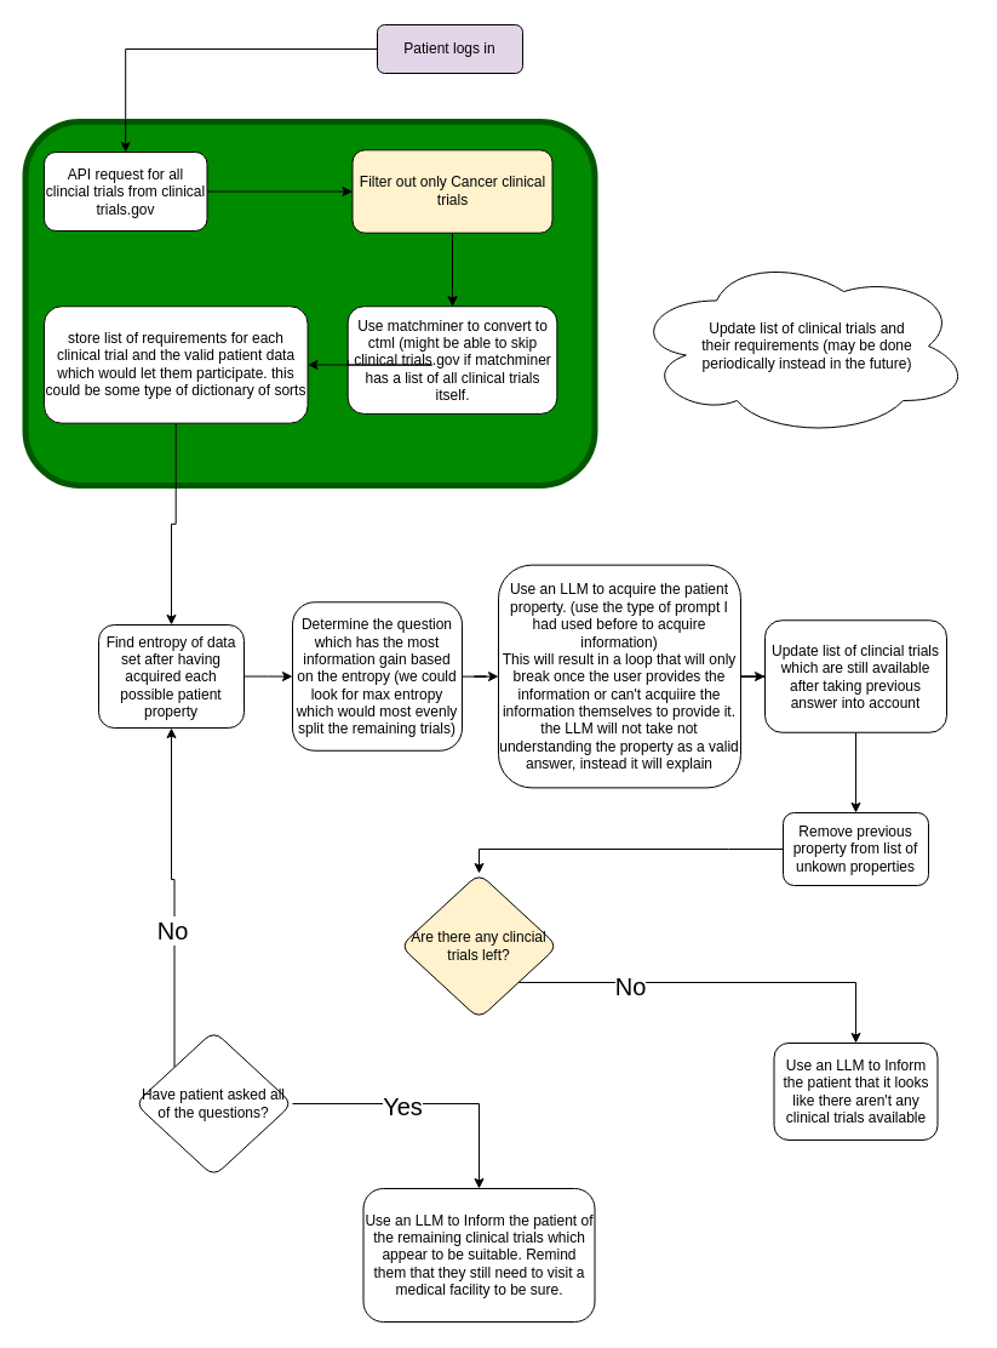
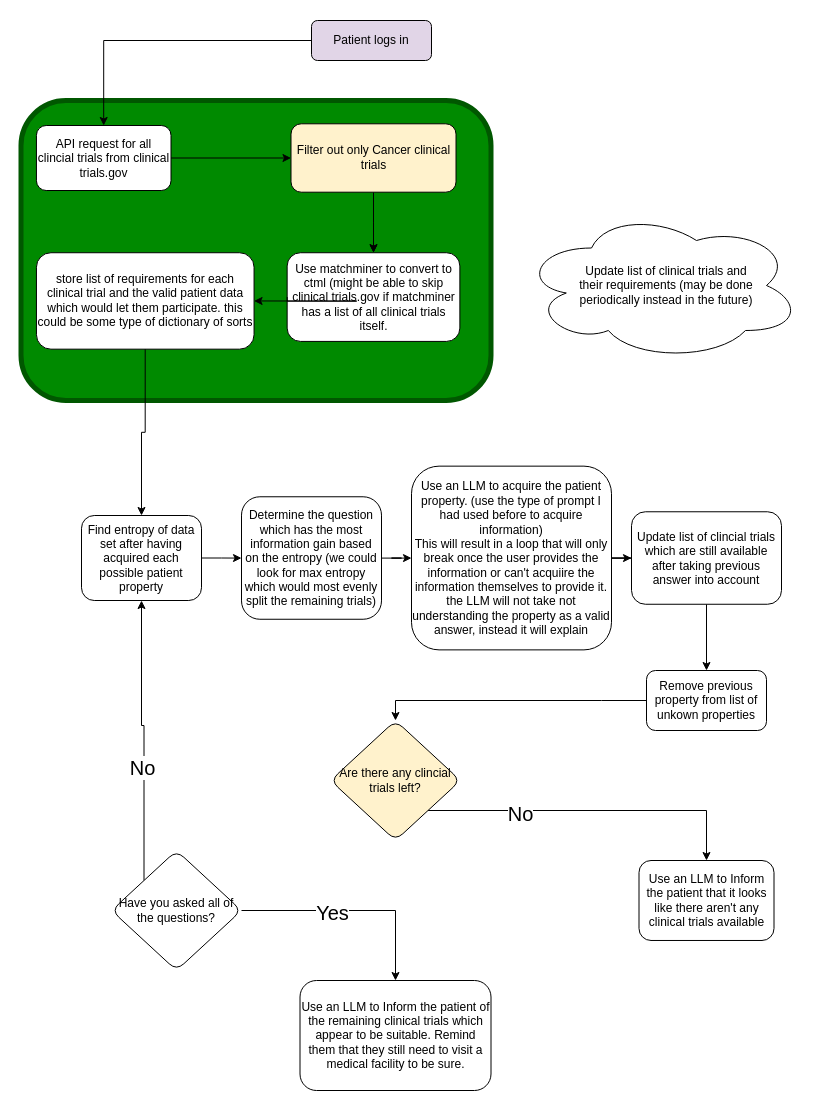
- <mxCell id="34" value="Have patient asked all of the questions?" style="rhombus;whiteSpace=wrap;html=1;rounded=1;glass=0;strokeWidth=1;shadow=0;" vertex="1" parent="1"><mxGeometry x="111" y="850" width="130" height="120.01" as="geometry" /></mxCell>
+ <mxCell id="34" value="Have you asked all of the questions?" style="rhombus;whiteSpace=wrap;html=1;rounded=1;glass=0;strokeWidth=1;shadow=0;" vertex="1" parent="1"><mxGeometry x="111" y="850" width="130" height="120.01" as="geometry" /></mxCell>
